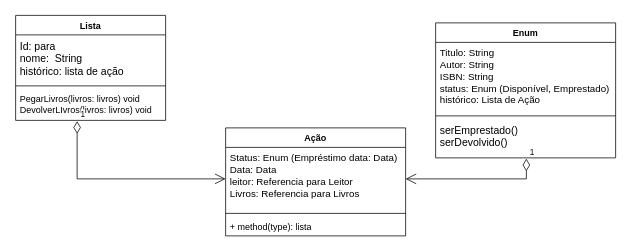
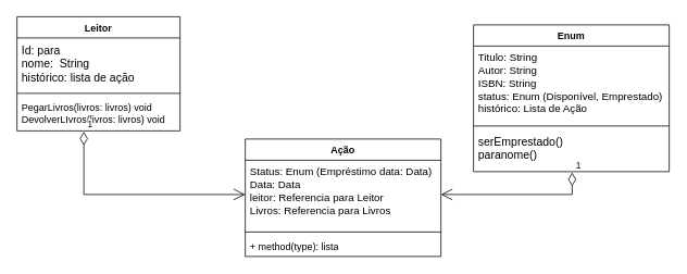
- <mxCell id="2" value="Lista" style="swimlane;fontStyle=1;align=center;verticalAlign=top;childLayout=stackLayout;horizontal=1;startSize=26;horizontalStack=0;resizeParent=1;resizeParentMax=0;resizeLast=0;collapsible=1;marginBottom=0;whiteSpace=wrap;html=1;" vertex="1" parent="1"><mxGeometry y="20" width="200" height="140" as="geometry" x="20" /></mxCell>
+ <mxCell id="2" value="Leitor" style="swimlane;fontStyle=1;align=center;verticalAlign=top;childLayout=stackLayout;horizontal=1;startSize=26;horizontalStack=0;resizeParent=1;resizeParentMax=0;resizeLast=0;collapsible=1;marginBottom=0;whiteSpace=wrap;html=1;" vertex="1" parent="1"><mxGeometry y="20" width="200" height="140" as="geometry" x="20" /></mxCell>
- <mxCell id="13" value="&lt;font style=&quot;font-size: 14px;&quot;&gt;serEmprestado()&lt;br&gt;serDevolvido()&lt;/font&gt;" style="text;strokeColor=none;fillColor=none;align=left;verticalAlign=top;spacingLeft=4;spacingRight=4;overflow=hidden;rotatable=0;points=[[0,0.5],[1,0.5]];portConstraint=eastwest;whiteSpace=wrap;html=1;" vertex="1" parent="10"><mxGeometry y="128" width="240" height="52" as="geometry" /></mxCell>
+ <mxCell id="13" value="&lt;font style=&quot;font-size: 14px;&quot;&gt;serEmprestado()&lt;br&gt;paranome()&lt;/font&gt;" style="text;strokeColor=none;fillColor=none;align=left;verticalAlign=top;spacingLeft=4;spacingRight=4;overflow=hidden;rotatable=0;points=[[0,0.5],[1,0.5]];portConstraint=eastwest;whiteSpace=wrap;html=1;" vertex="1" parent="10"><mxGeometry y="128" width="240" height="52" as="geometry" /></mxCell>
